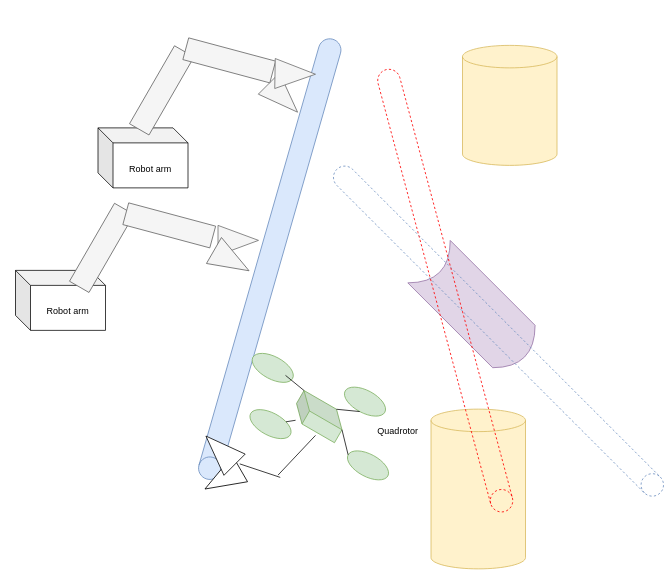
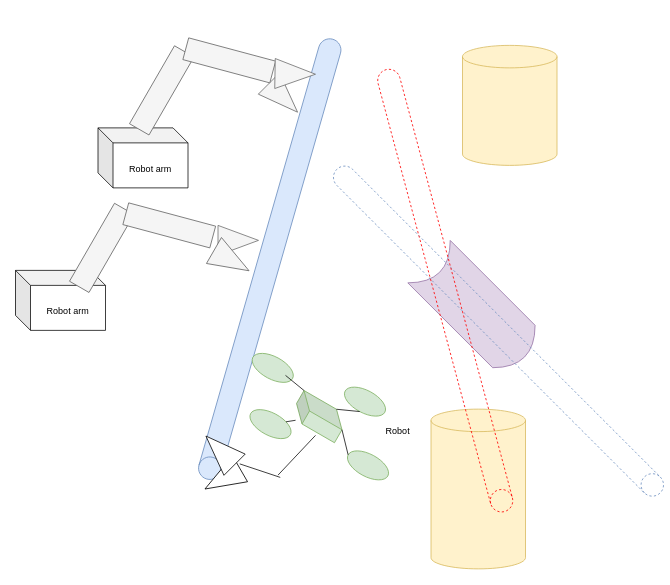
- <mxCell id="23" value="Quadrotor" style="text;html=1;strokeColor=none;fillColor=none;align=center;verticalAlign=middle;whiteSpace=wrap;rounded=0;" parent="1" vertex="1"><mxGeometry x="500" y="560" width="60" height="30" as="geometry" /></mxCell>
+ <mxCell id="23" value="Robot" style="text;html=1;strokeColor=none;fillColor=none;align=center;verticalAlign=middle;whiteSpace=wrap;rounded=0;" parent="1" vertex="1"><mxGeometry x="500" y="560" width="60" height="30" as="geometry" /></mxCell>
